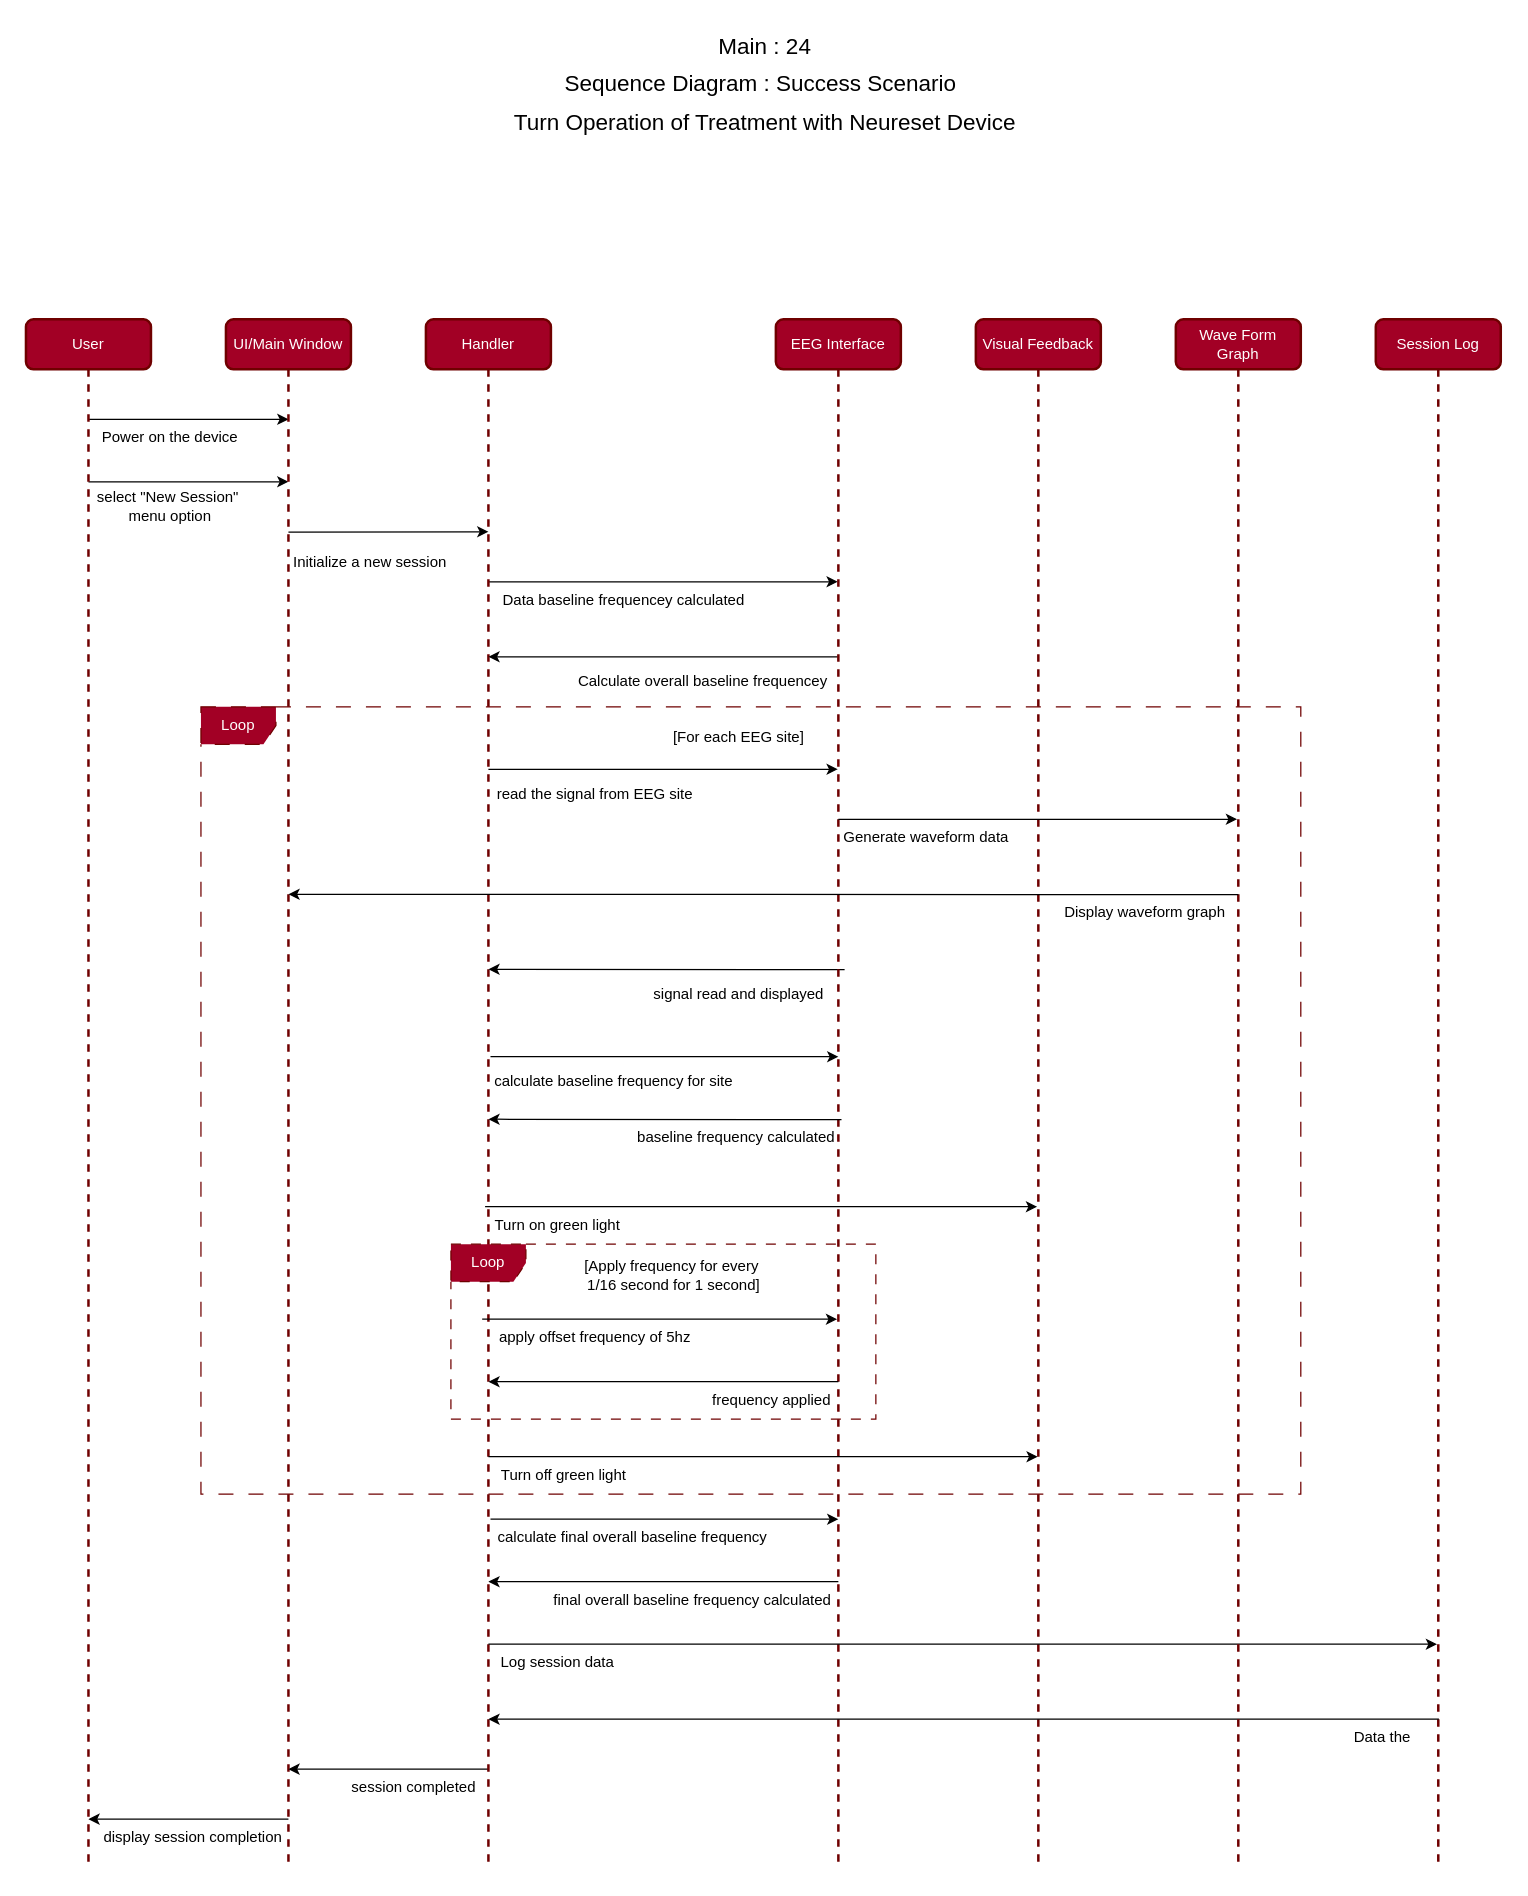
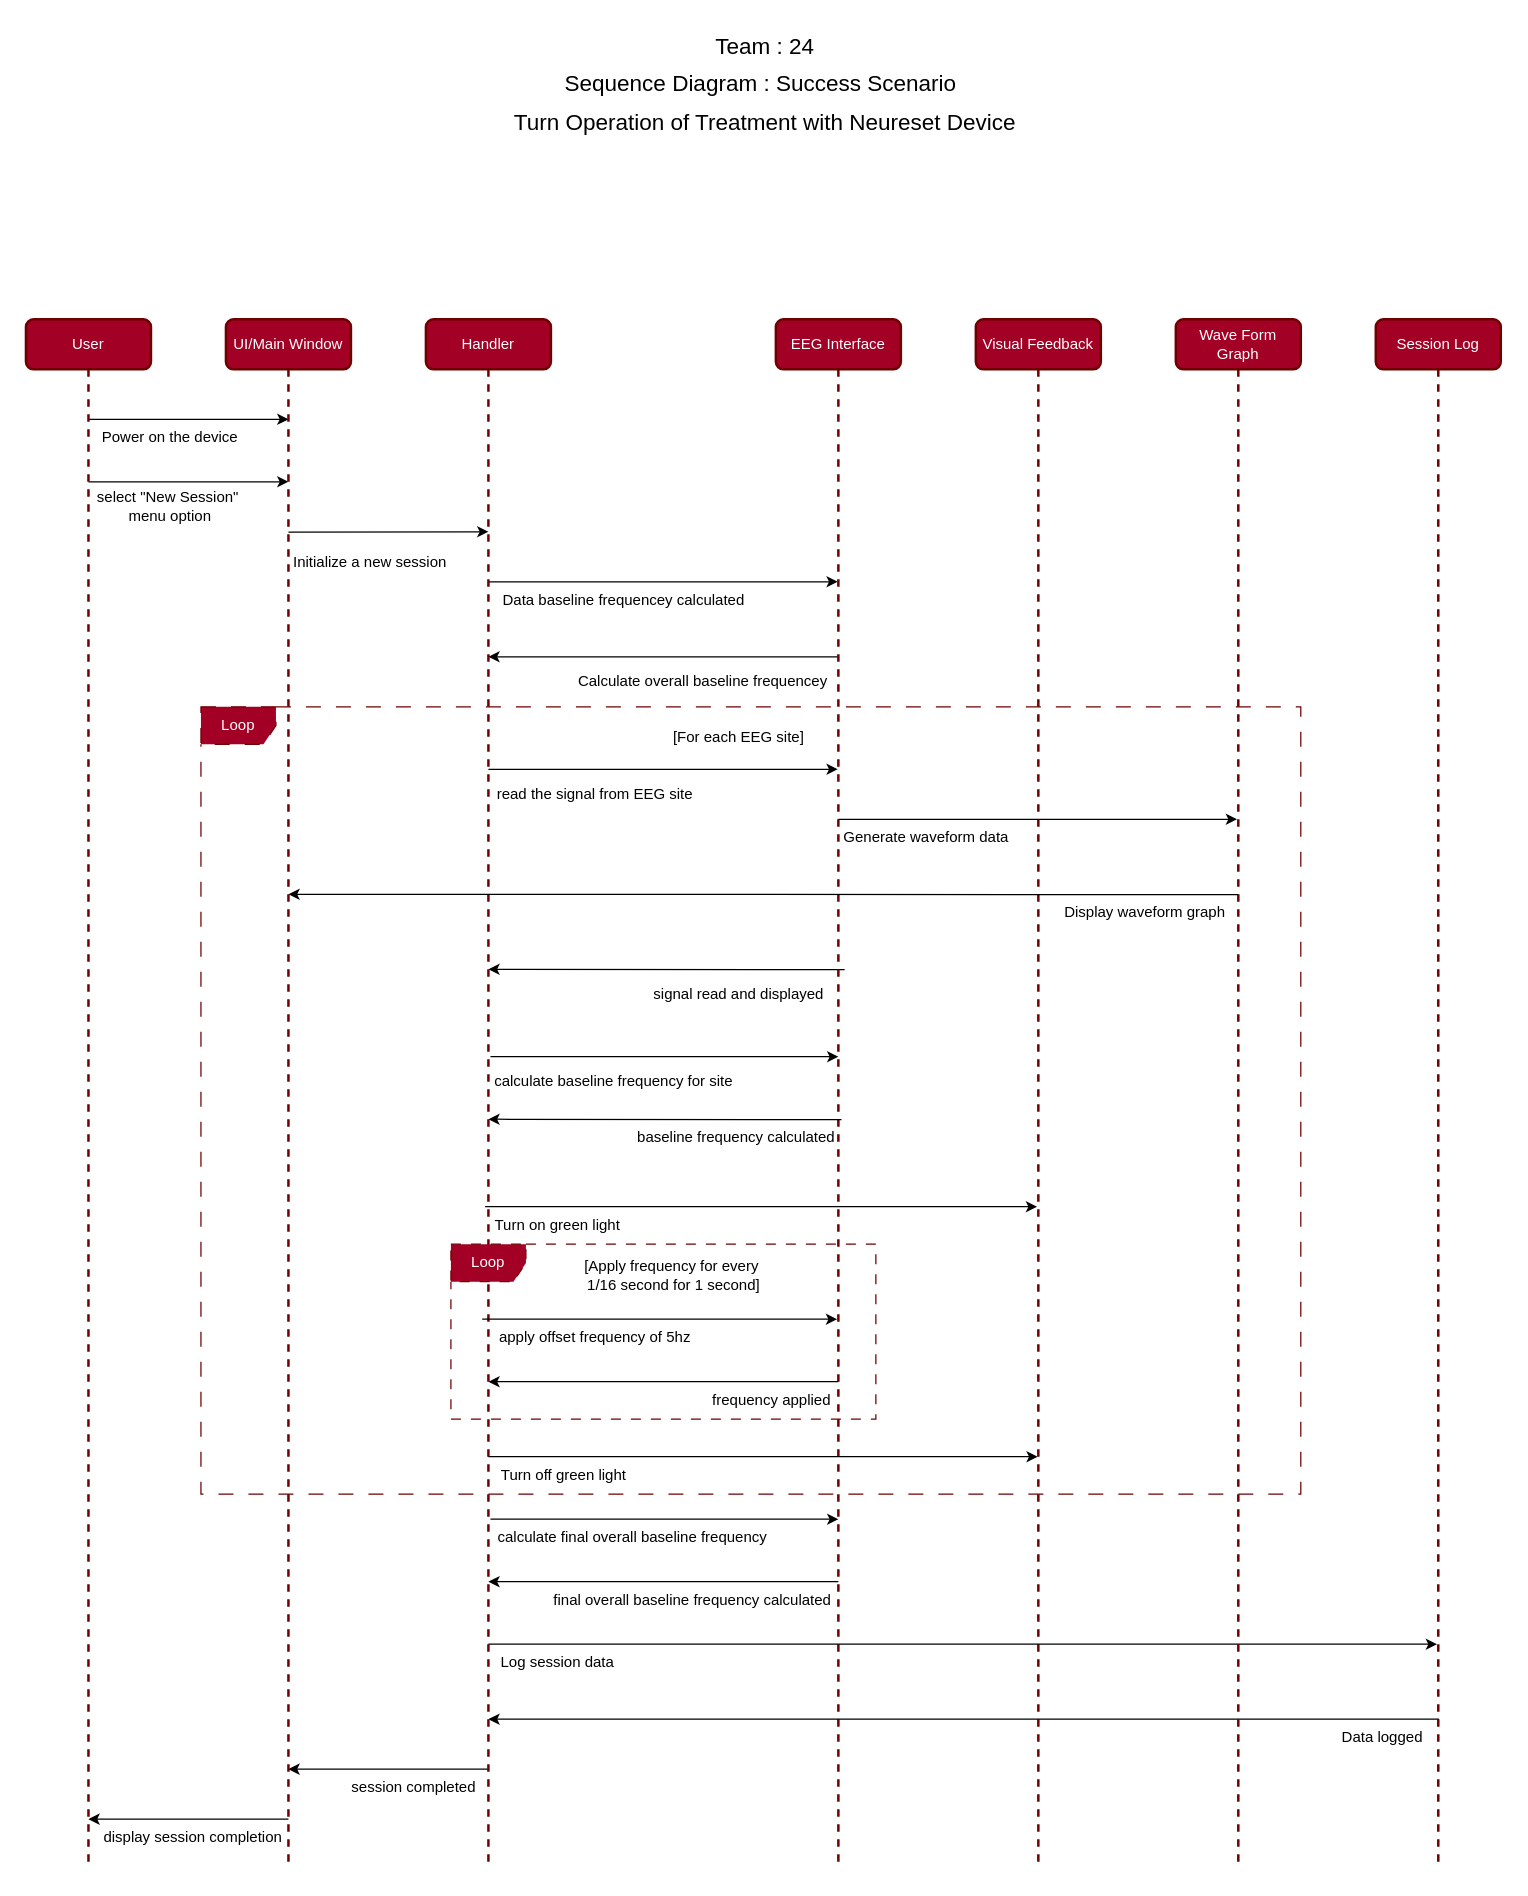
- <mxCell id="55" value="&lt;font style=&quot;font-size: 18px;&quot;&gt;Main : 24&lt;/font&gt;" style="text;html=1;align=center;verticalAlign=middle;resizable=0;points=[];autosize=1;strokeColor=none;fillColor=none;" vertex="1" parent="1"><mxGeometry x="562" y="20" width="97" height="34" as="geometry" /></mxCell>
+ <mxCell id="55" value="&lt;font style=&quot;font-size: 18px;&quot;&gt;Team : 24&lt;/font&gt;" style="text;html=1;align=center;verticalAlign=middle;resizable=0;points=[];autosize=1;strokeColor=none;fillColor=none;" vertex="1" parent="1"><mxGeometry x="562" y="20" width="97" height="34" as="geometry" /></mxCell>
- <mxCell id="42" value="Data the" style="text;html=1;align=center;verticalAlign=middle;resizable=0;points=[];autosize=1;strokeColor=none;fillColor=none;labelBackgroundColor=none;" vertex="1" parent="1"><mxGeometry x="1060" y="1375" width="90" height="30" as="geometry" /></mxCell>
+ <mxCell id="42" value="Data logged" style="text;html=1;align=center;verticalAlign=middle;resizable=0;points=[];autosize=1;strokeColor=none;fillColor=none;labelBackgroundColor=none;" vertex="1" parent="1"><mxGeometry x="1060" y="1375" width="90" height="30" as="geometry" /></mxCell>
